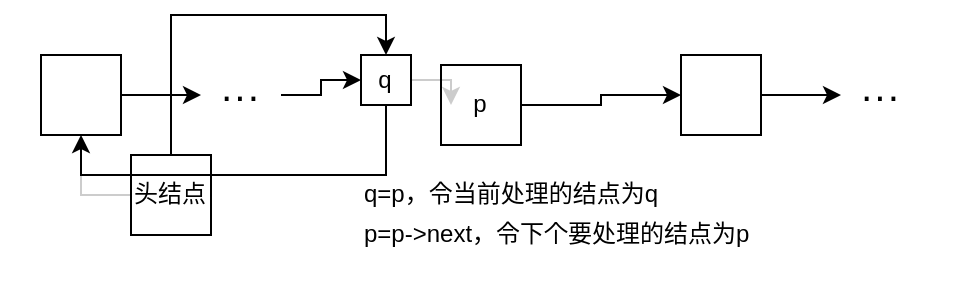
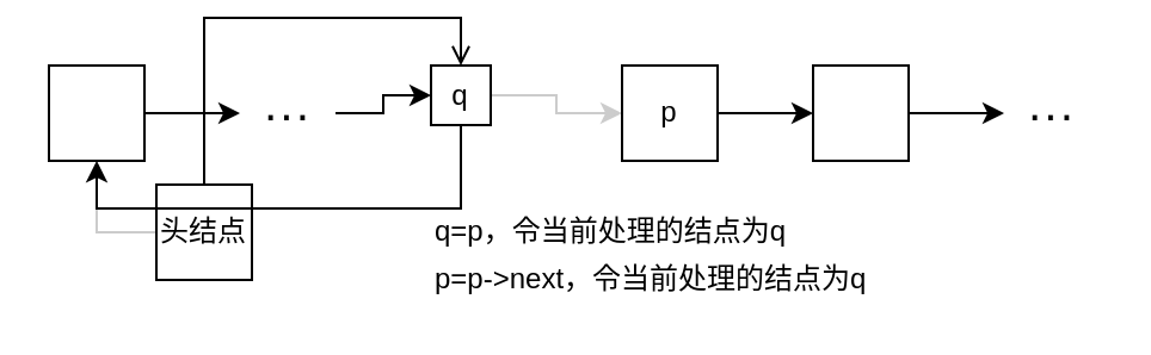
- <mxCell id="3" style="edgeStyle=orthogonalEdgeStyle;rounded=0;orthogonalLoop=1;jettySize=auto;html=1;exitX=0.5;exitY=0;exitDx=0;exitDy=0;entryX=0.5;entryY=0;entryDx=0;entryDy=0;strokeColor=#000000;" edge="1" parent="1" source="4" target="7"><mxGeometry relative="1" as="geometry" /></mxCell>
+ <mxCell id="3" style="edgeStyle=orthogonalEdgeStyle;rounded=0;orthogonalLoop=1;jettySize=auto;html=1;exitX=0.5;exitY=0;exitDx=0;exitDy=0;entryX=0.5;entryY=0;entryDx=0;entryDy=0;strokeColor=#000000;endArrow=open;" edge="1" parent="1" source="4" target="7"><mxGeometry relative="1" as="geometry" /></mxCell>
- <mxCell id="9" value="p" style="whiteSpace=wrap;html=1;aspect=fixed;fillColor=none;" vertex="1" parent="1"><mxGeometry x="220" y="25" width="40" height="40" as="geometry" /></mxCell>
+ <mxCell id="9" value="p" style="whiteSpace=wrap;html=1;aspect=fixed;fillColor=none;" vertex="1" parent="1"><mxGeometry x="260" y="20" width="40" height="40" as="geometry" /></mxCell>
- <mxCell id="12" value="p=p-&amp;gt;next，令下个要处理的结点为p" style="text;html=1;strokeColor=none;fillColor=none;align=left;verticalAlign=middle;whiteSpace=wrap;rounded=0;" vertex="1" parent="1"><mxGeometry x="180" y="100" width="200" height="20" as="geometry" /></mxCell>
+ <mxCell id="12" value="p=p-&amp;gt;next，令当前处理的结点为q" style="text;html=1;strokeColor=none;fillColor=none;align=left;verticalAlign=middle;whiteSpace=wrap;rounded=0;" vertex="1" parent="1"><mxGeometry x="180" y="100" width="200" height="20" as="geometry" /></mxCell>
